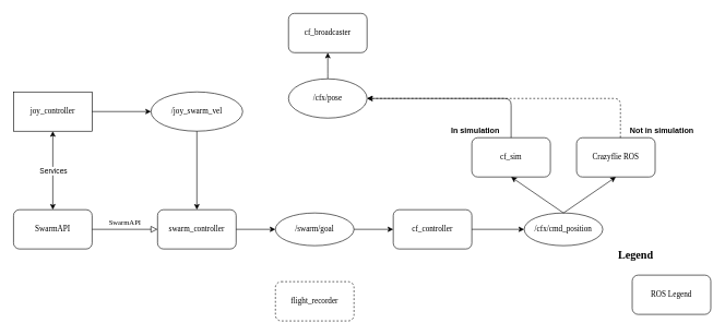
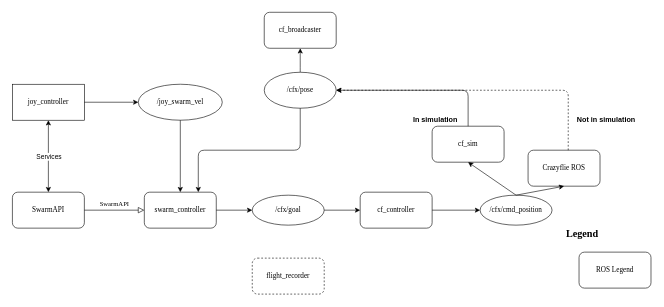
- <mxCell id="19" value="Crazyflie ROS" style="rounded=1;whiteSpace=wrap;html=1;fontFamily=Comic Sans MS;" vertex="1" parent="1"><mxGeometry x="880" y="210" width="120" height="60" as="geometry" /></mxCell>
+ <mxCell id="19" value="Crazyflie ROS" style="rounded=1;whiteSpace=wrap;html=1;fontFamily=Comic Sans MS;" vertex="1" parent="1"><mxGeometry x="880" y="250" width="120" height="60" as="geometry" /></mxCell>
+ <mxCell id="31" value="" style="endArrow=classic;html=1;exitX=0.5;exitY=1;exitDx=0;exitDy=0;entryX=0.75;entryY=0;entryDx=0;entryDy=0;edgeStyle=orthogonalEdgeStyle;" edge="1" parent="1" source="28" target="3"><mxGeometry width="50" height="50" relative="1" as="geometry"><mxPoint x="540" y="340" as="sourcePoint" /><mxPoint x="500" y="270" as="targetPoint" /></mxGeometry></mxCell>
- <mxCell id="17" value="/swarm/goal" style="ellipse;whiteSpace=wrap;html=1;fontFamily=Comic Sans MS;" vertex="1" parent="1"><mxGeometry x="420" y="325" width="120" height="50" as="geometry" /></mxCell>
+ <mxCell id="17" value="/cfx/goal" style="ellipse;whiteSpace=wrap;html=1;fontFamily=Comic Sans MS;" vertex="1" parent="1"><mxGeometry x="420" y="325" width="120" height="50" as="geometry" /></mxCell>
